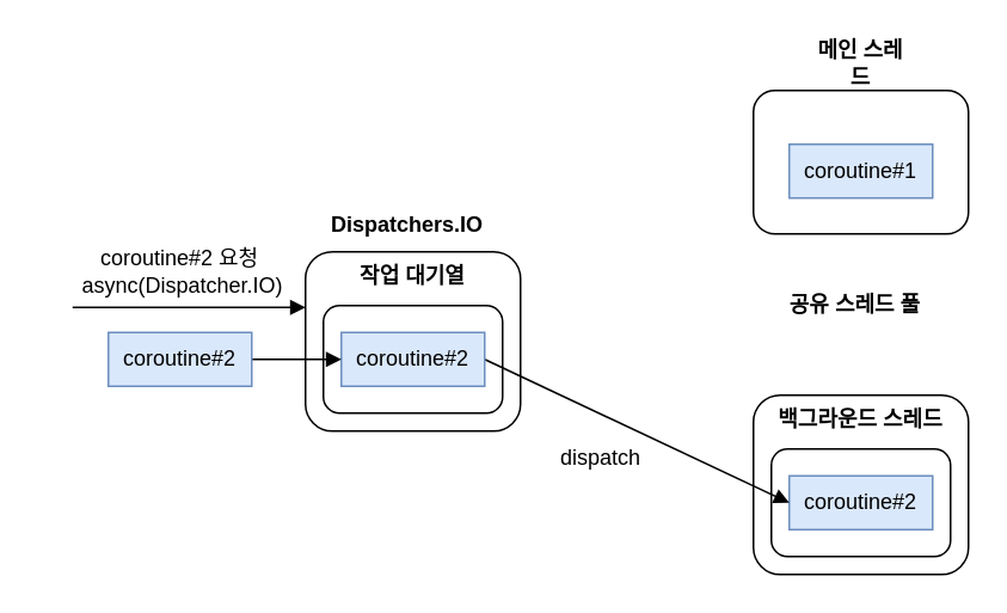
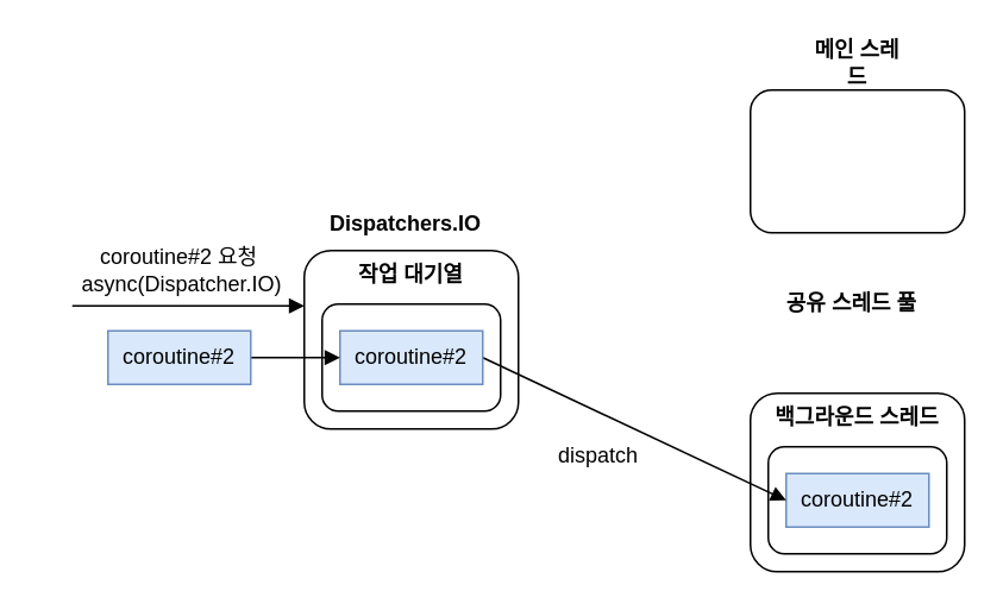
- <mxCell id="5" value="coroutine#1" style="rounded=0;whiteSpace=wrap;html=1;fillColor=#dae8fc;strokeColor=#6c8ebf;" vertex="1" parent="1"><mxGeometry x="440" y="80" width="80" height="30" as="geometry" /></mxCell>
